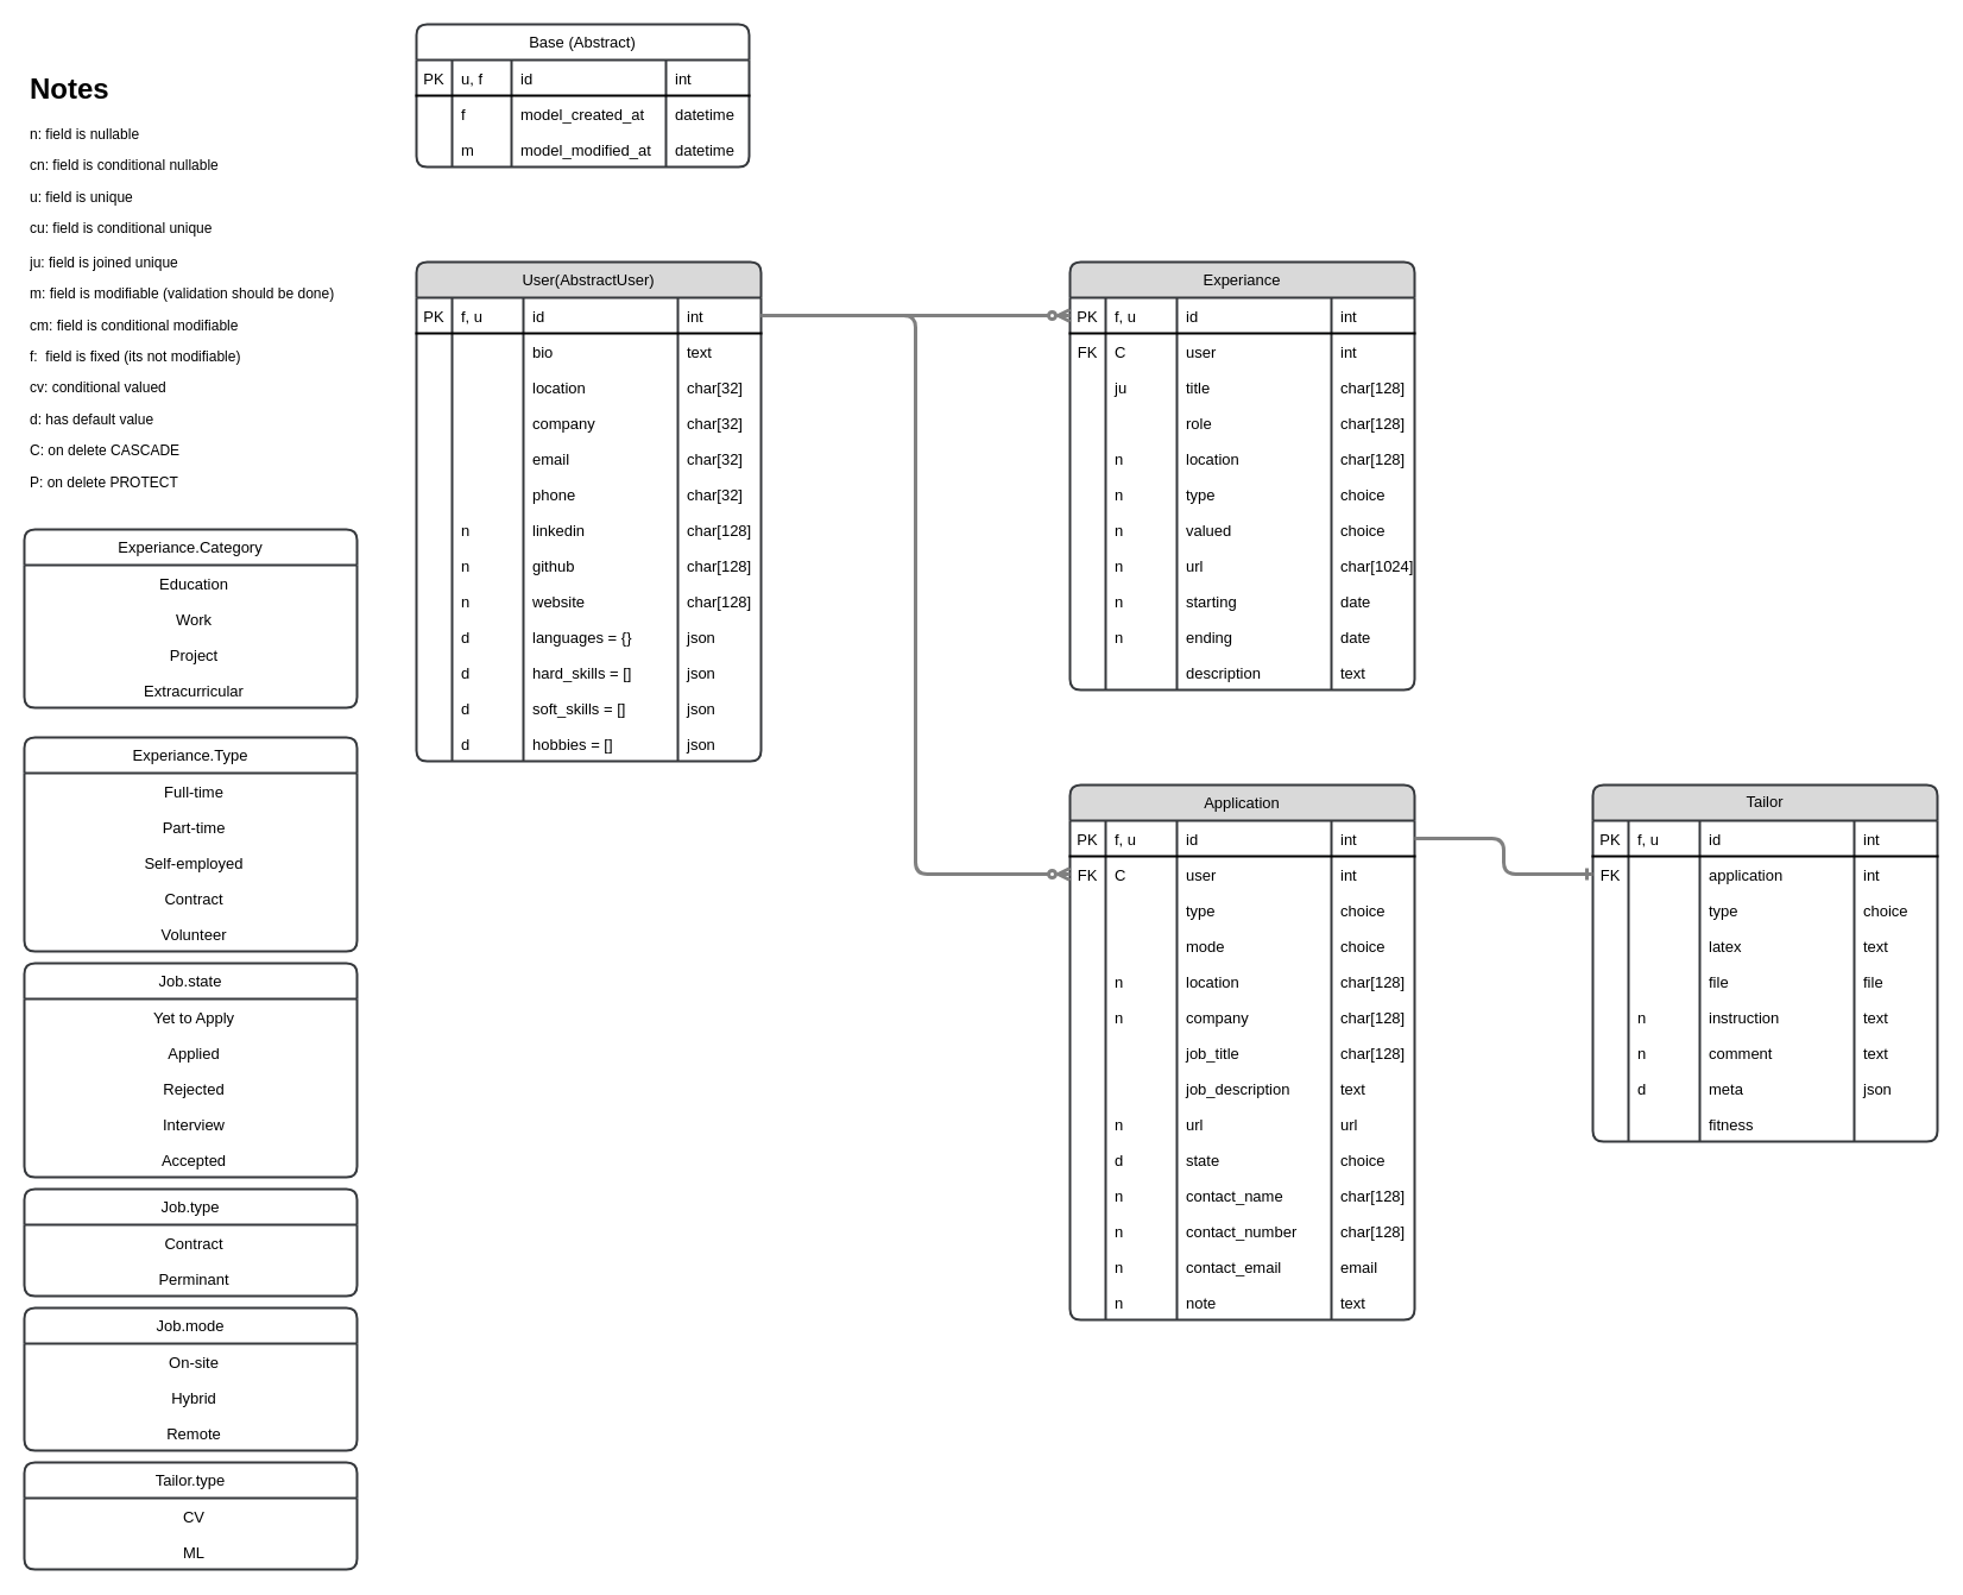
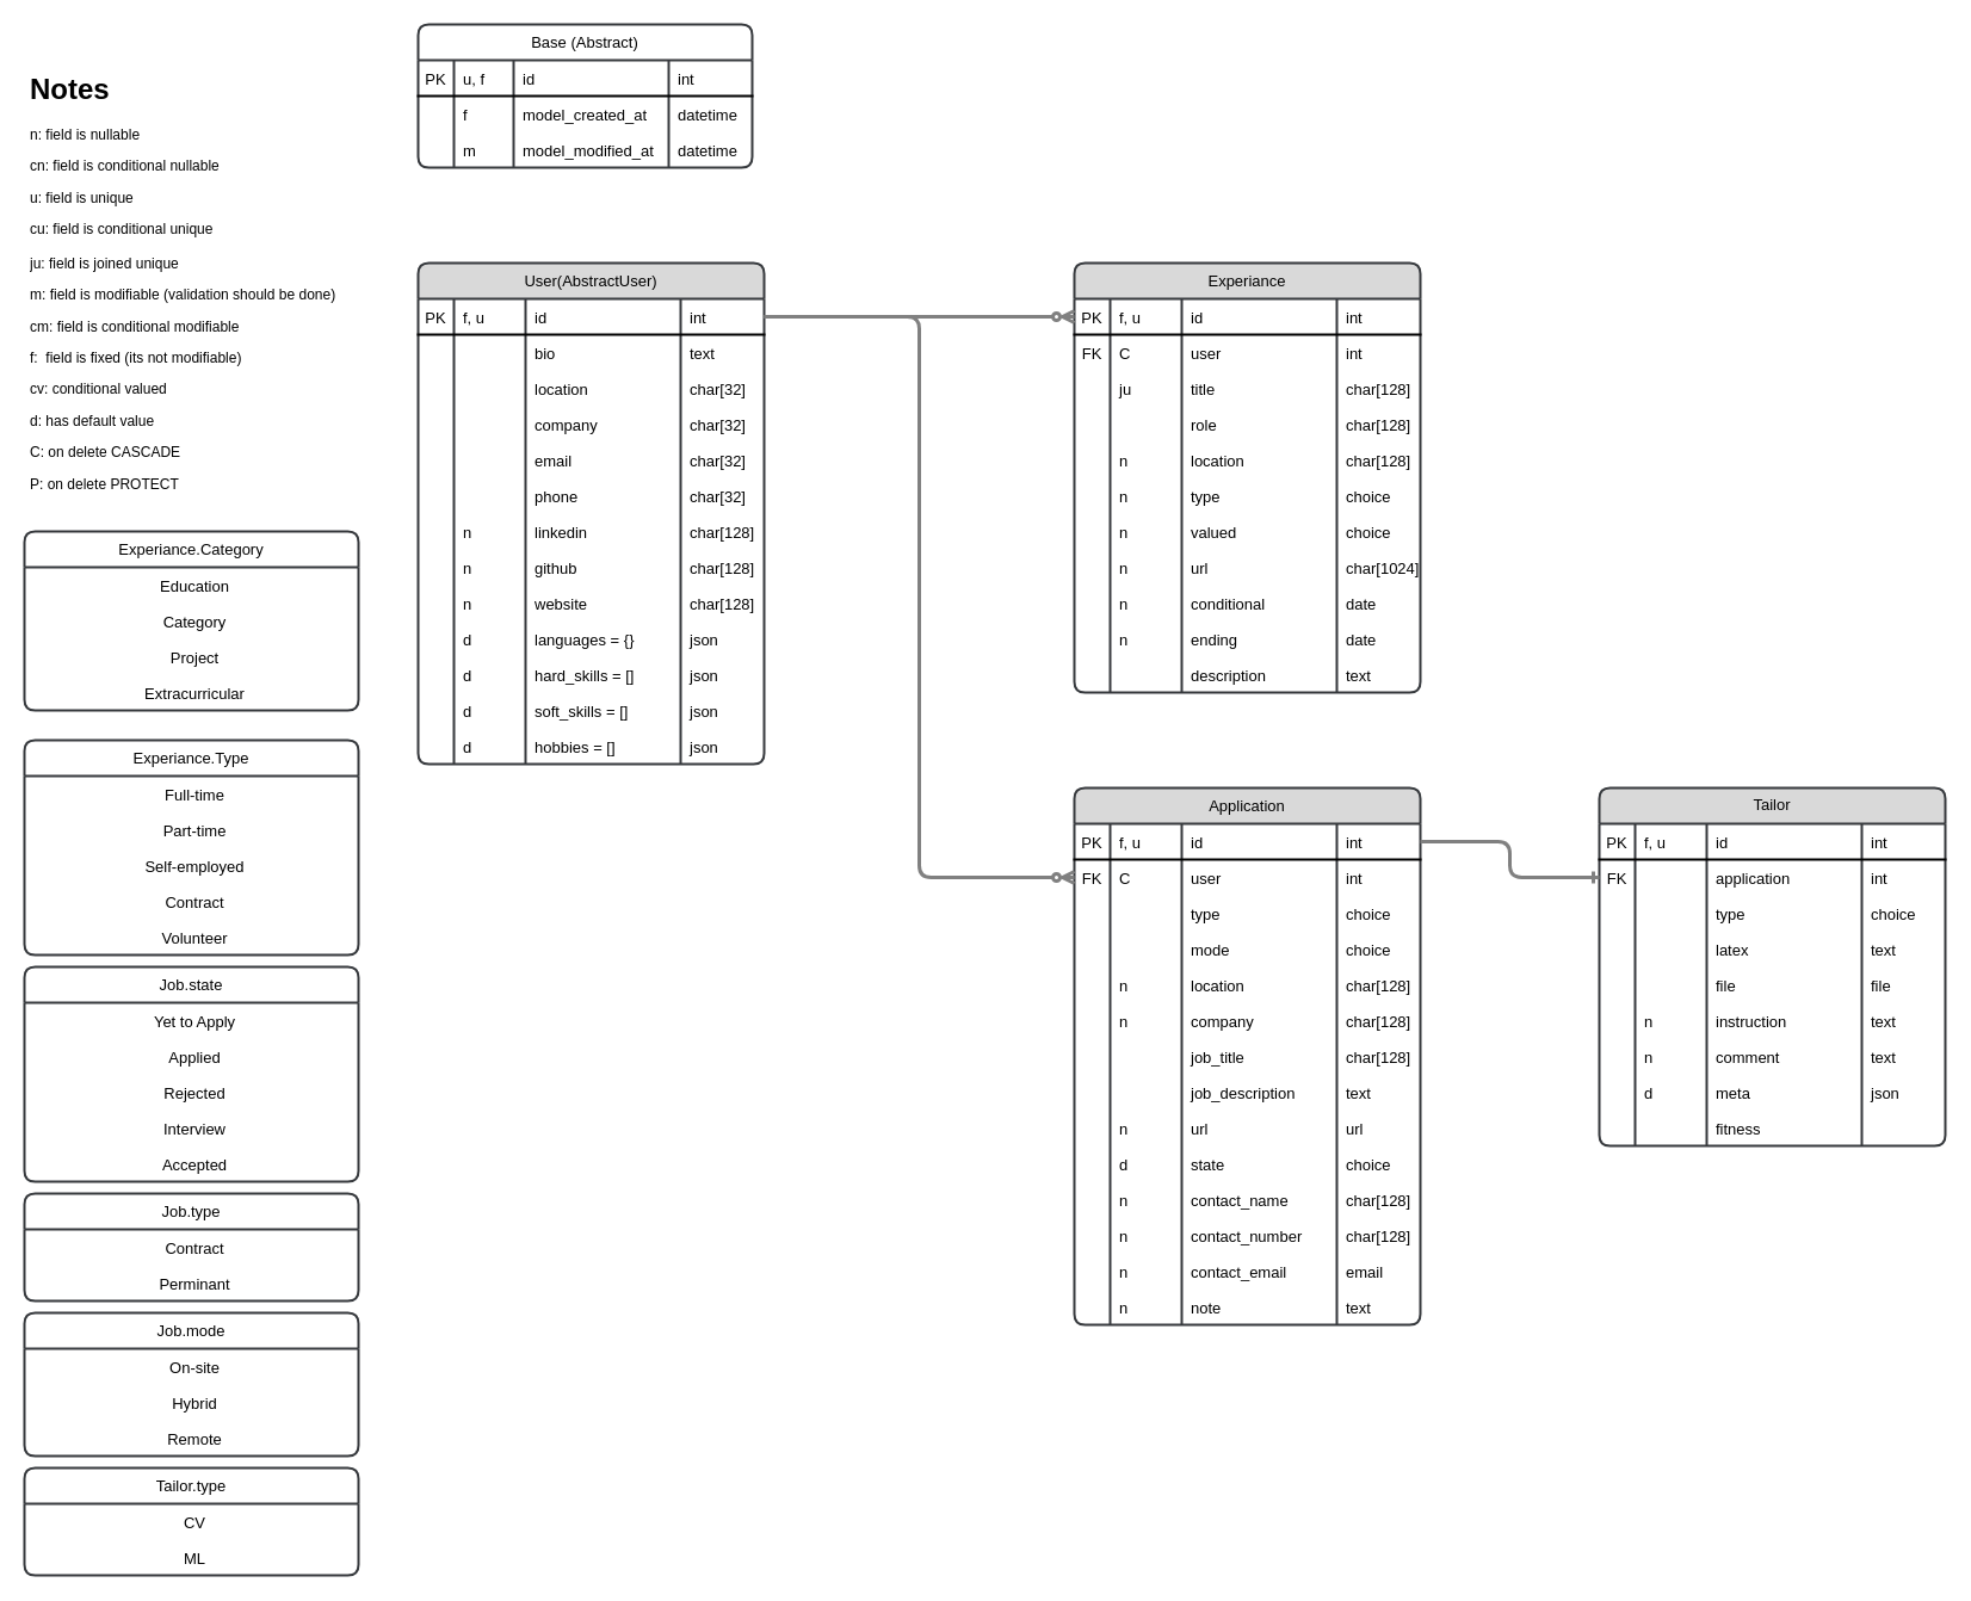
- <mxCell id="129" value="starting" style="shape=partialRectangle;connectable=0;fillColor=none;top=0;left=0;bottom=0;right=0;align=left;spacingLeft=6;overflow=hidden;rounded=1;strokeWidth=2;fontStyle=0;fontFamily=Helvetica;fontSize=13;" parent="126" vertex="1"><mxGeometry x="90" width="130" height="30" as="geometry"><mxRectangle width="130" height="30" as="alternateBounds" /></mxGeometry></mxCell>
+ <mxCell id="129" value="conditional" style="shape=partialRectangle;connectable=0;fillColor=none;top=0;left=0;bottom=0;right=0;align=left;spacingLeft=6;overflow=hidden;rounded=1;strokeWidth=2;fontStyle=0;fontFamily=Helvetica;fontSize=13;" parent="126" vertex="1"><mxGeometry x="90" width="130" height="30" as="geometry"><mxRectangle width="130" height="30" as="alternateBounds" /></mxGeometry></mxCell>
- <mxCell id="145" value="Work" style="shape=partialRectangle;connectable=0;fillColor=none;top=0;left=0;bottom=0;right=0;align=center;spacingLeft=6;overflow=hidden;rounded=1;strokeWidth=2;fontStyle=0;fontFamily=Helvetica;fontSize=13;" parent="144" vertex="1"><mxGeometry width="280" height="30" as="geometry"><mxRectangle width="280" height="30" as="alternateBounds" /></mxGeometry></mxCell>
+ <mxCell id="145" value="Category" style="shape=partialRectangle;connectable=0;fillColor=none;top=0;left=0;bottom=0;right=0;align=center;spacingLeft=6;overflow=hidden;rounded=1;strokeWidth=2;fontStyle=0;fontFamily=Helvetica;fontSize=13;" parent="144" vertex="1"><mxGeometry width="280" height="30" as="geometry"><mxRectangle width="280" height="30" as="alternateBounds" /></mxGeometry></mxCell>
